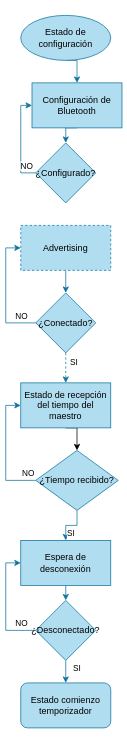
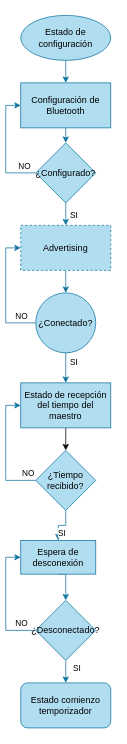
- <mxCell id="5" value="Configuración de Bluetooth" style="rounded=0;whiteSpace=wrap;html=1;fillColor=#b1ddf0;strokeColor=#10739e;" vertex="1" parent="1"><mxGeometry x="35" y="110" width="120" height="60" as="geometry" /></mxCell>
+ <mxCell id="5" value="Configuración de Bluetooth" style="rounded=0;whiteSpace=wrap;html=1;fillColor=#b1ddf0;strokeColor=#10739e;" vertex="1" parent="1"><mxGeometry x="20" y="110" width="120" height="60" as="geometry" /></mxCell>
+ <mxCell id="6" style="edgeStyle=orthogonalEdgeStyle;rounded=0;orthogonalLoop=1;jettySize=auto;html=1;exitX=0.5;exitY=1;exitDx=0;exitDy=0;entryX=0.5;entryY=0;entryDx=0;entryDy=0;fillColor=#b1ddf0;strokeColor=#10739e;" edge="1" parent="1" source="10" target="12"><mxGeometry relative="1" as="geometry" /></mxCell>
+ <mxCell id="7" value="SI" style="edgeLabel;html=1;align=center;verticalAlign=middle;resizable=0;points=[];" vertex="1" connectable="0" parent="6"><mxGeometry y="1" relative="1" as="geometry"><mxPoint x="9" as="offset" /></mxGeometry></mxCell>
- <mxCell id="17" value="¿Conectado?" style="rhombus;whiteSpace=wrap;html=1;fillColor=#b1ddf0;strokeColor=#10739e;" vertex="1" parent="1"><mxGeometry x="40" y="390" width="80" height="80" as="geometry" /></mxCell>
+ <mxCell id="17" value="¿Conectado?" style="ellipse;whiteSpace=wrap;html=1;fillColor=#b1ddf0;strokeColor=#10739e;" vertex="1" parent="1"><mxGeometry x="40" y="390" width="80" height="80" as="geometry" /></mxCell>
- <mxCell id="15" style="edgeStyle=orthogonalEdgeStyle;rounded=0;orthogonalLoop=1;jettySize=auto;html=1;exitX=0.5;exitY=1;exitDx=0;exitDy=0;entryX=0.5;entryY=0;entryDx=0;entryDy=0;fillColor=#b1ddf0;strokeColor=#10739e;dashed=1;" edge="1" parent="1" source="17" target="19"><mxGeometry relative="1" as="geometry" /></mxCell>
+ <mxCell id="15" style="edgeStyle=orthogonalEdgeStyle;rounded=0;orthogonalLoop=1;jettySize=auto;html=1;exitX=0.5;exitY=1;exitDx=0;exitDy=0;entryX=0.5;entryY=0;entryDx=0;entryDy=0;fillColor=#b1ddf0;strokeColor=#10739e;" edge="1" parent="1" source="17" target="19"><mxGeometry relative="1" as="geometry" /></mxCell>
- <mxCell id="22" value="¿Tiempo recibido?" style="rhombus;whiteSpace=wrap;html=1;fillColor=#b1ddf0;strokeColor=#10739e;" vertex="1" parent="1"><mxGeometry x="40" y="600" width="110" height="80" as="geometry" /></mxCell>
+ <mxCell id="22" value="¿Tiempo recibido?" style="rhombus;whiteSpace=wrap;html=1;fillColor=#b1ddf0;strokeColor=#10739e;" vertex="1" parent="1"><mxGeometry x="40" y="600" width="80" height="80" as="geometry" /></mxCell>
- <mxCell id="24" value="Espera de desconexión" style="rounded=0;whiteSpace=wrap;html=1;fillColor=#b1ddf0;strokeColor=#10739e;" vertex="1" parent="1"><mxGeometry x="20" y="720" width="120" height="60" as="geometry" /></mxCell>
+ <mxCell id="24" value="Espera de desconexión" style="rounded=0;whiteSpace=wrap;html=1;fillColor=#b1ddf0;strokeColor=#10739e;" vertex="1" parent="1"><mxGeometry x="20" y="720" width="100" height="45" as="geometry" /></mxCell>
